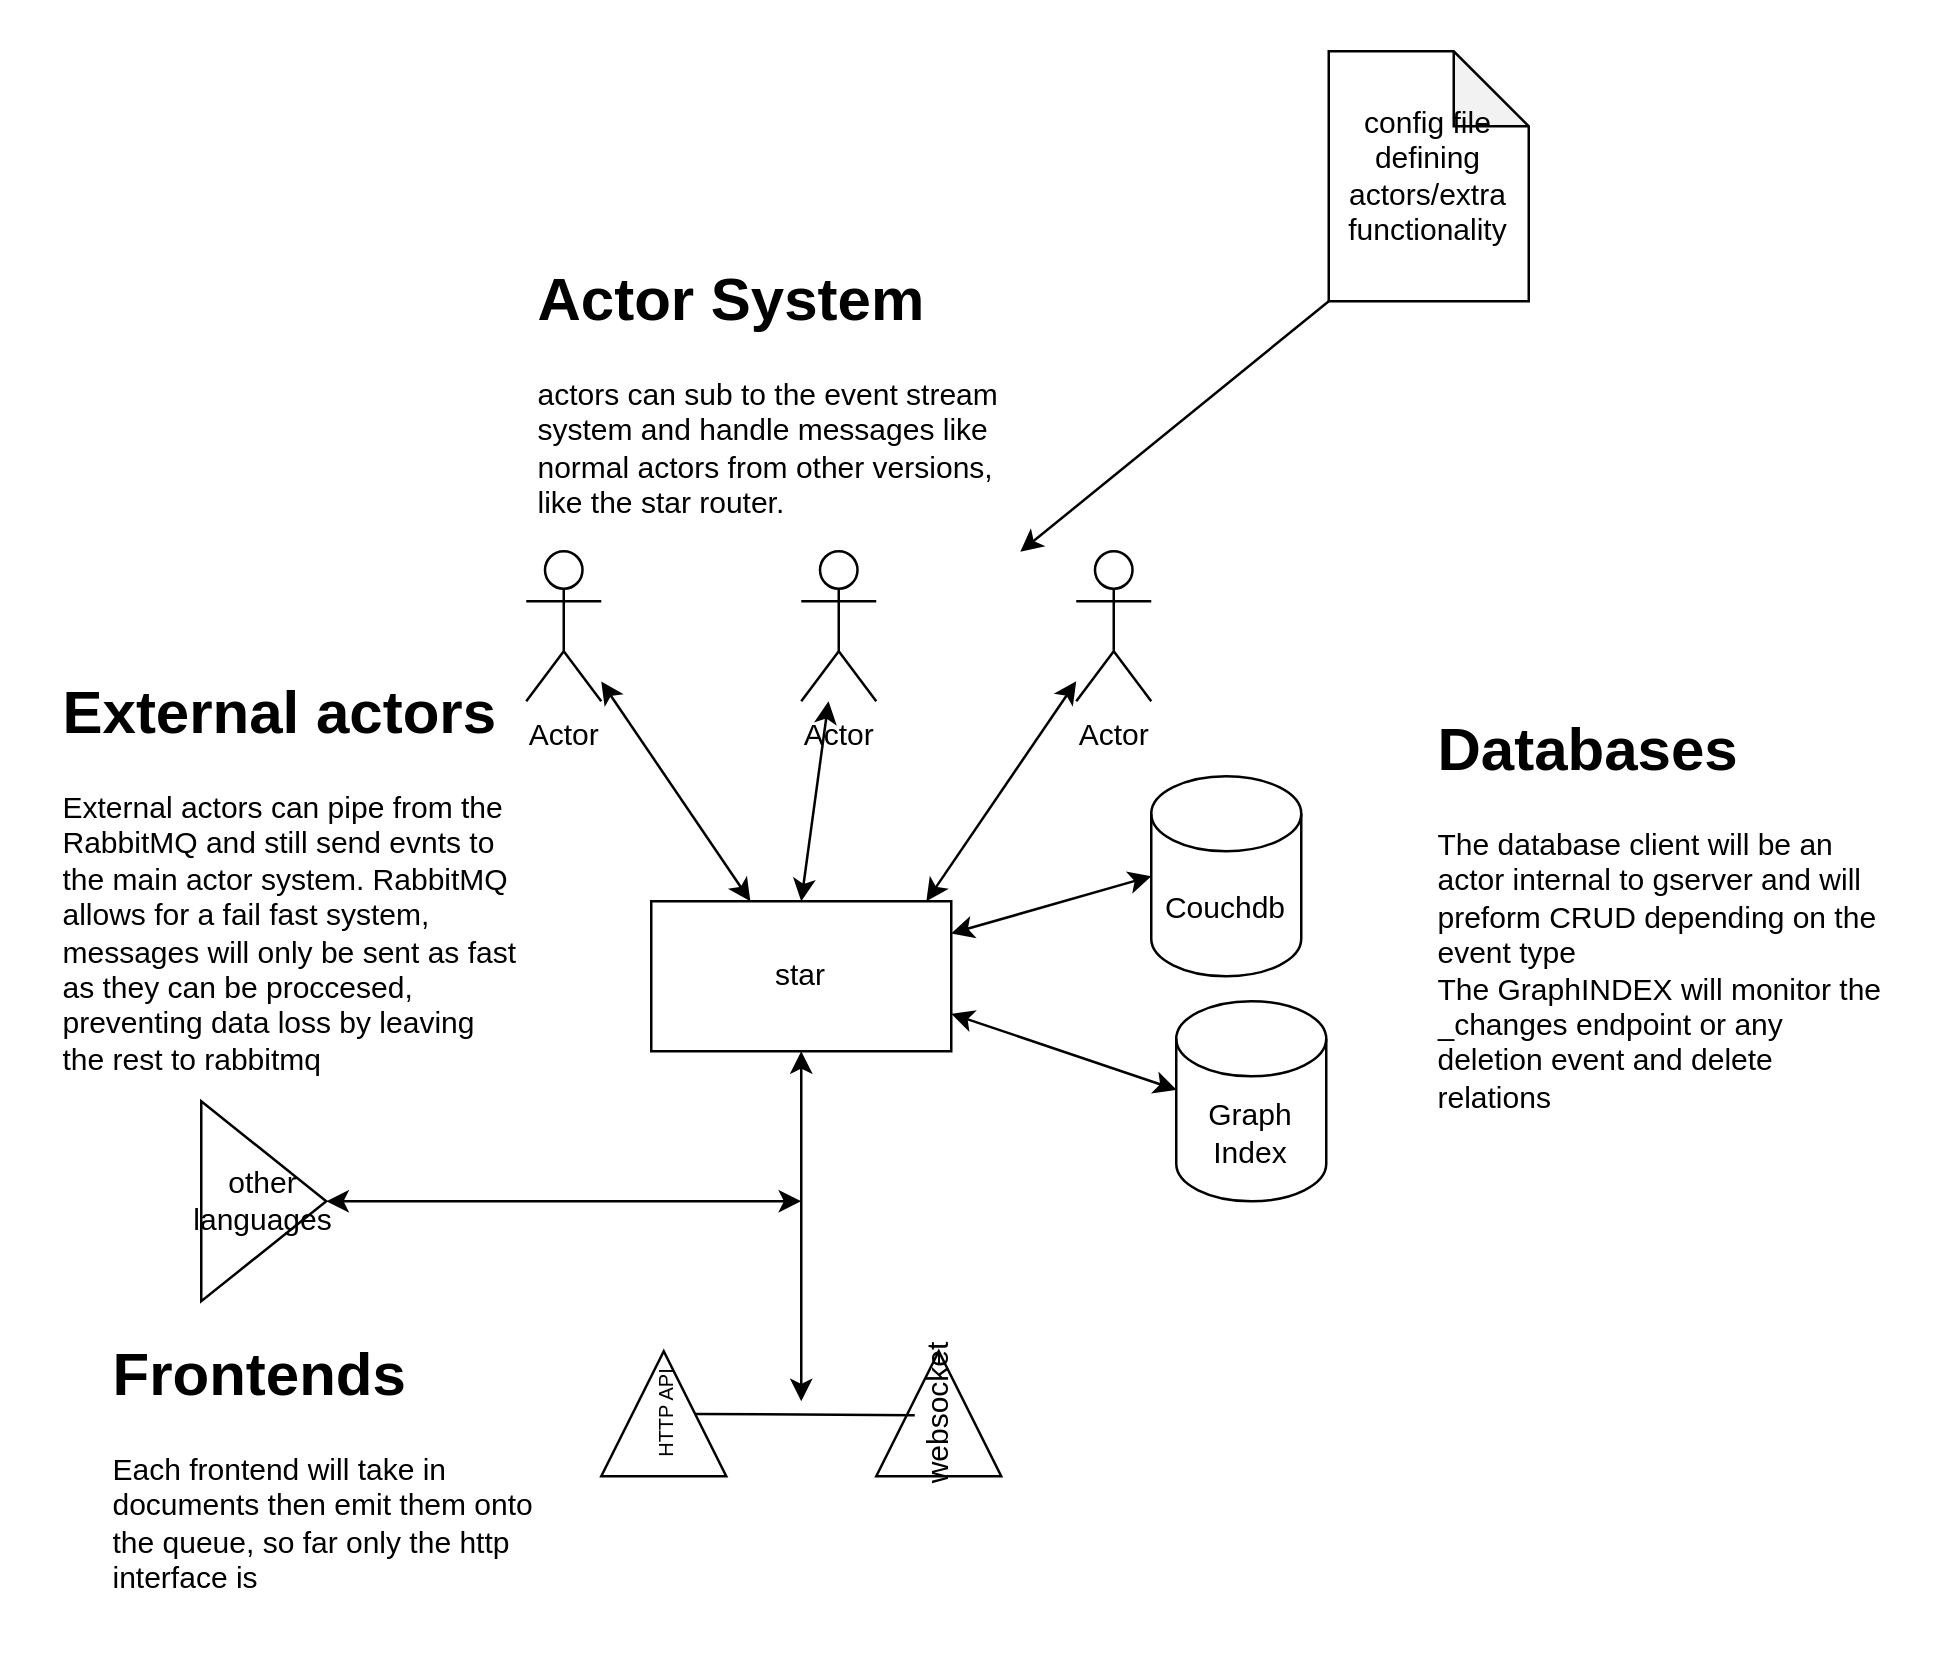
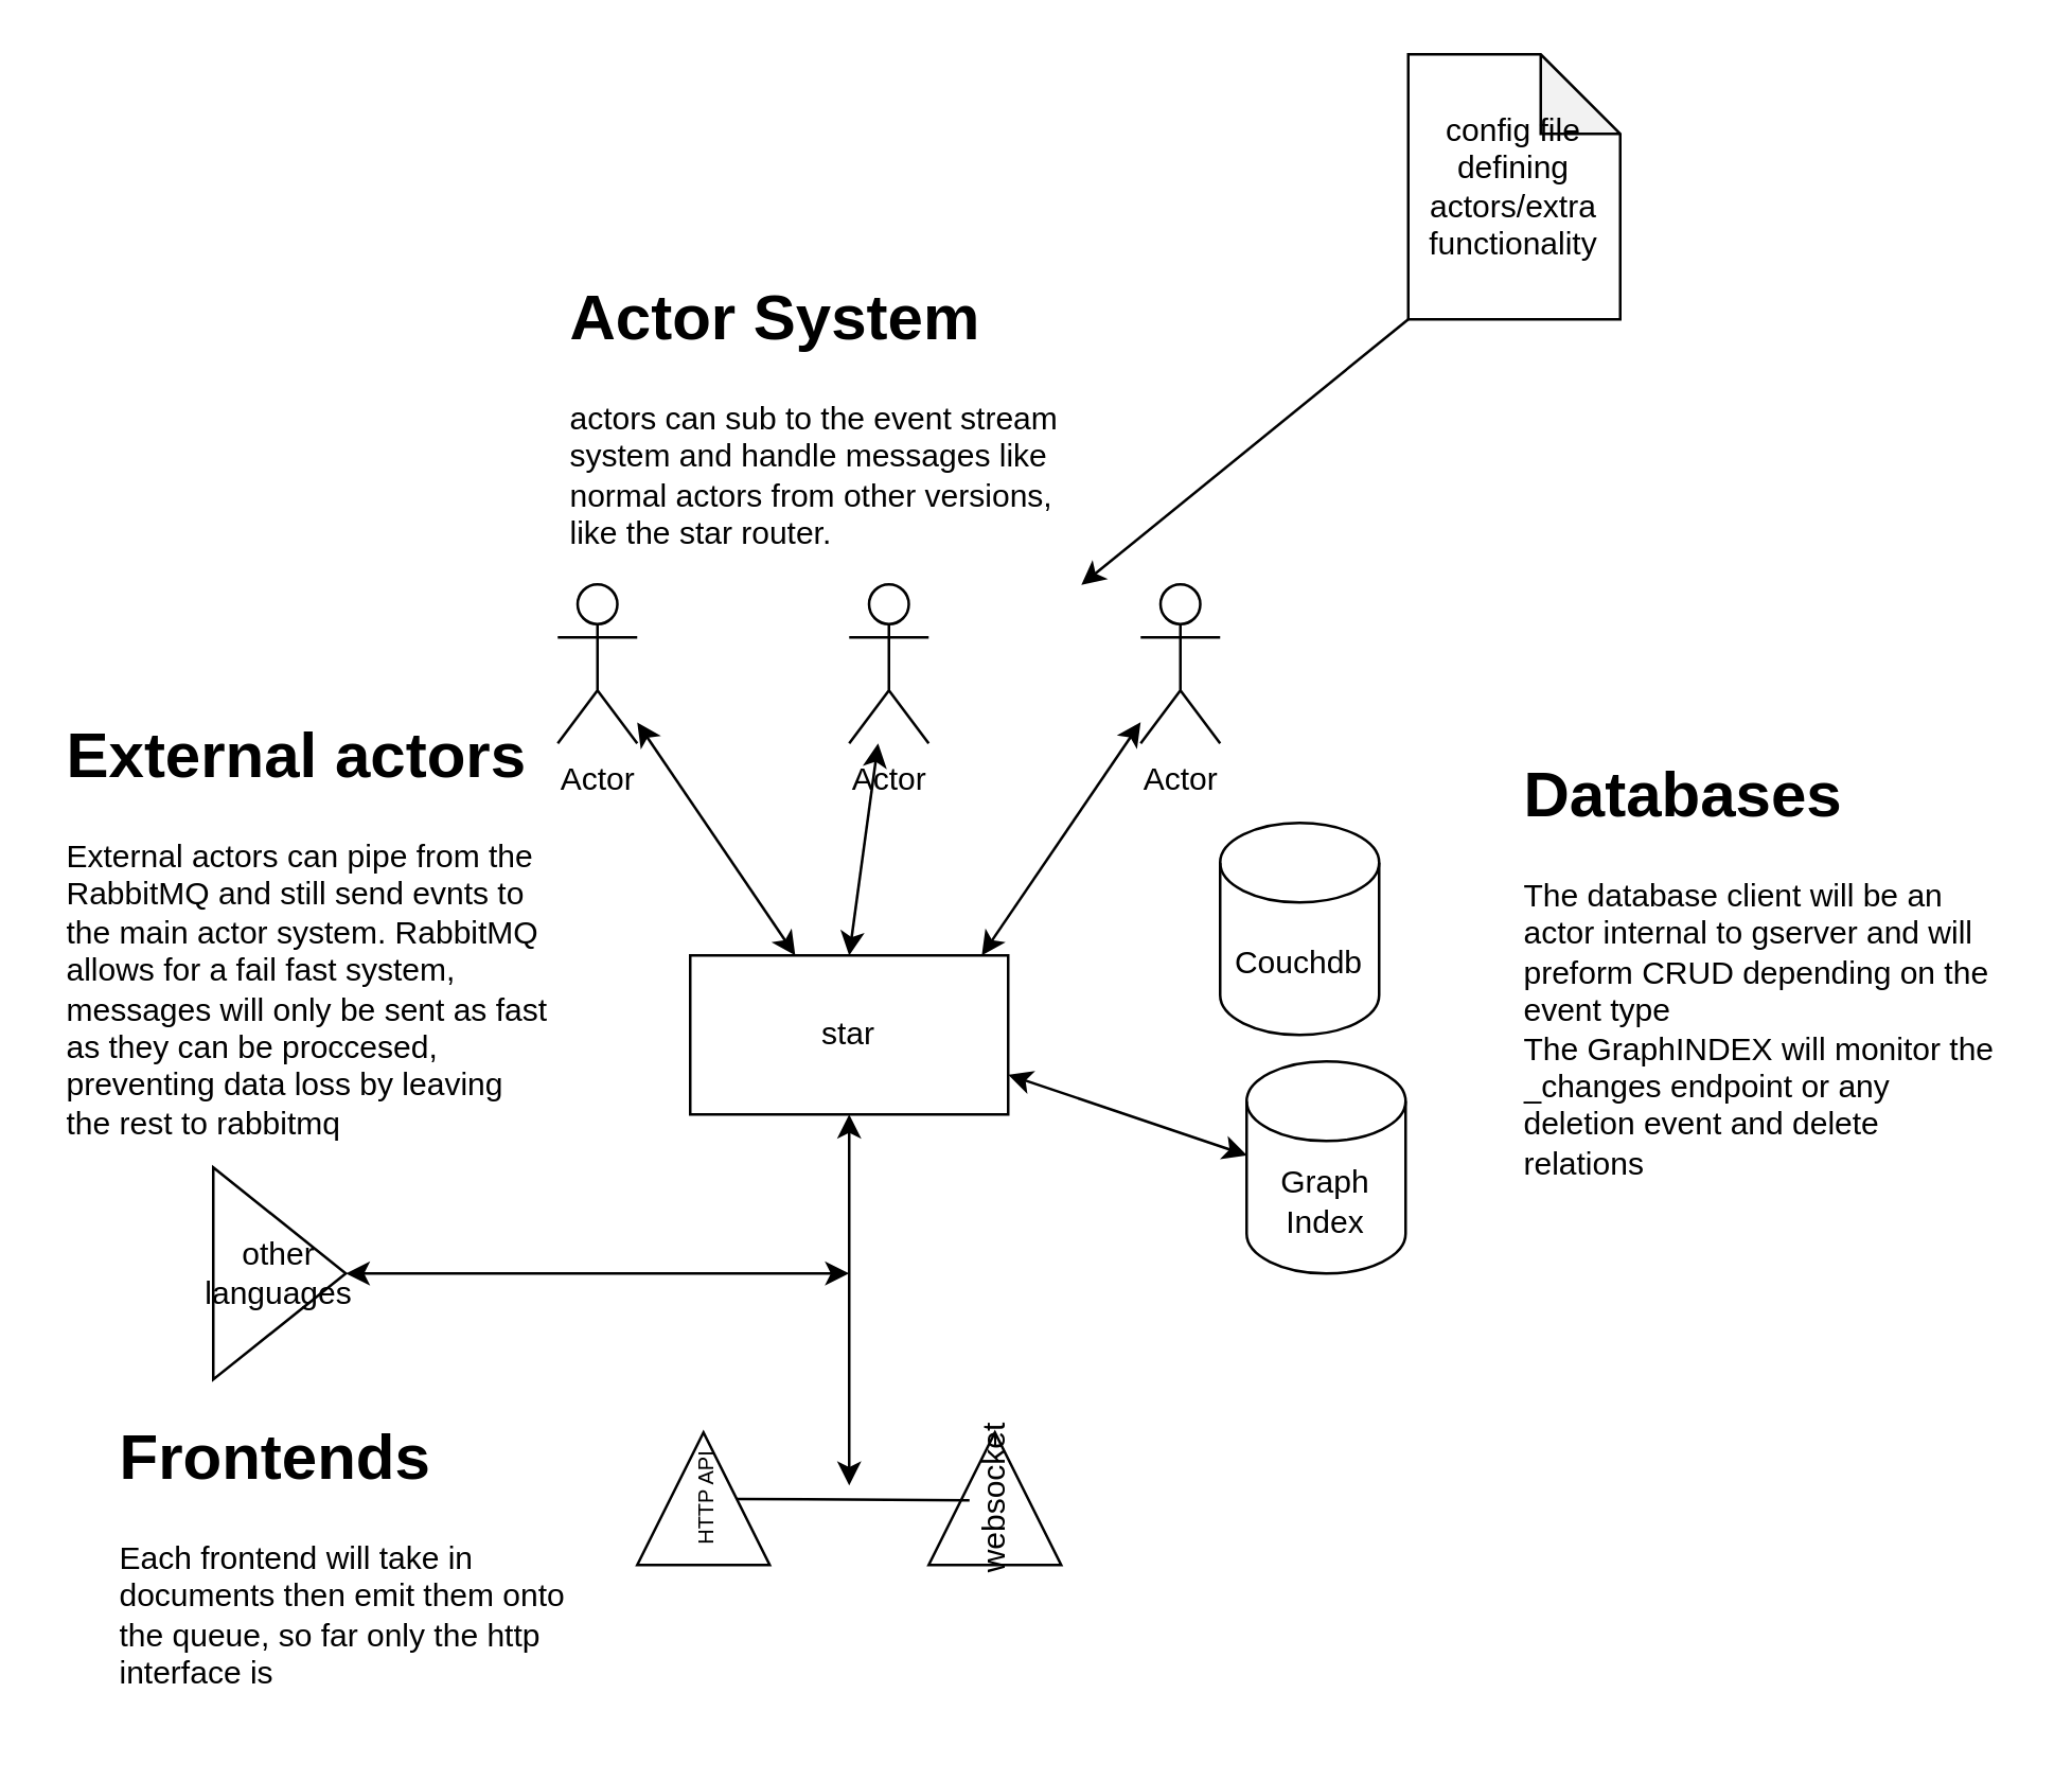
- <mxCell id="12" value="" style="endArrow=classic;startArrow=classic;html=1;rounded=0;entryX=0;entryY=0.5;entryDx=0;entryDy=0;entryPerimeter=0;" edge="1" parent="1" source="2" target="11"><mxGeometry width="50" height="50" relative="1" as="geometry"><mxPoint x="370" y="440" as="sourcePoint" /><mxPoint x="420" y="390" as="targetPoint" /></mxGeometry></mxCell>
